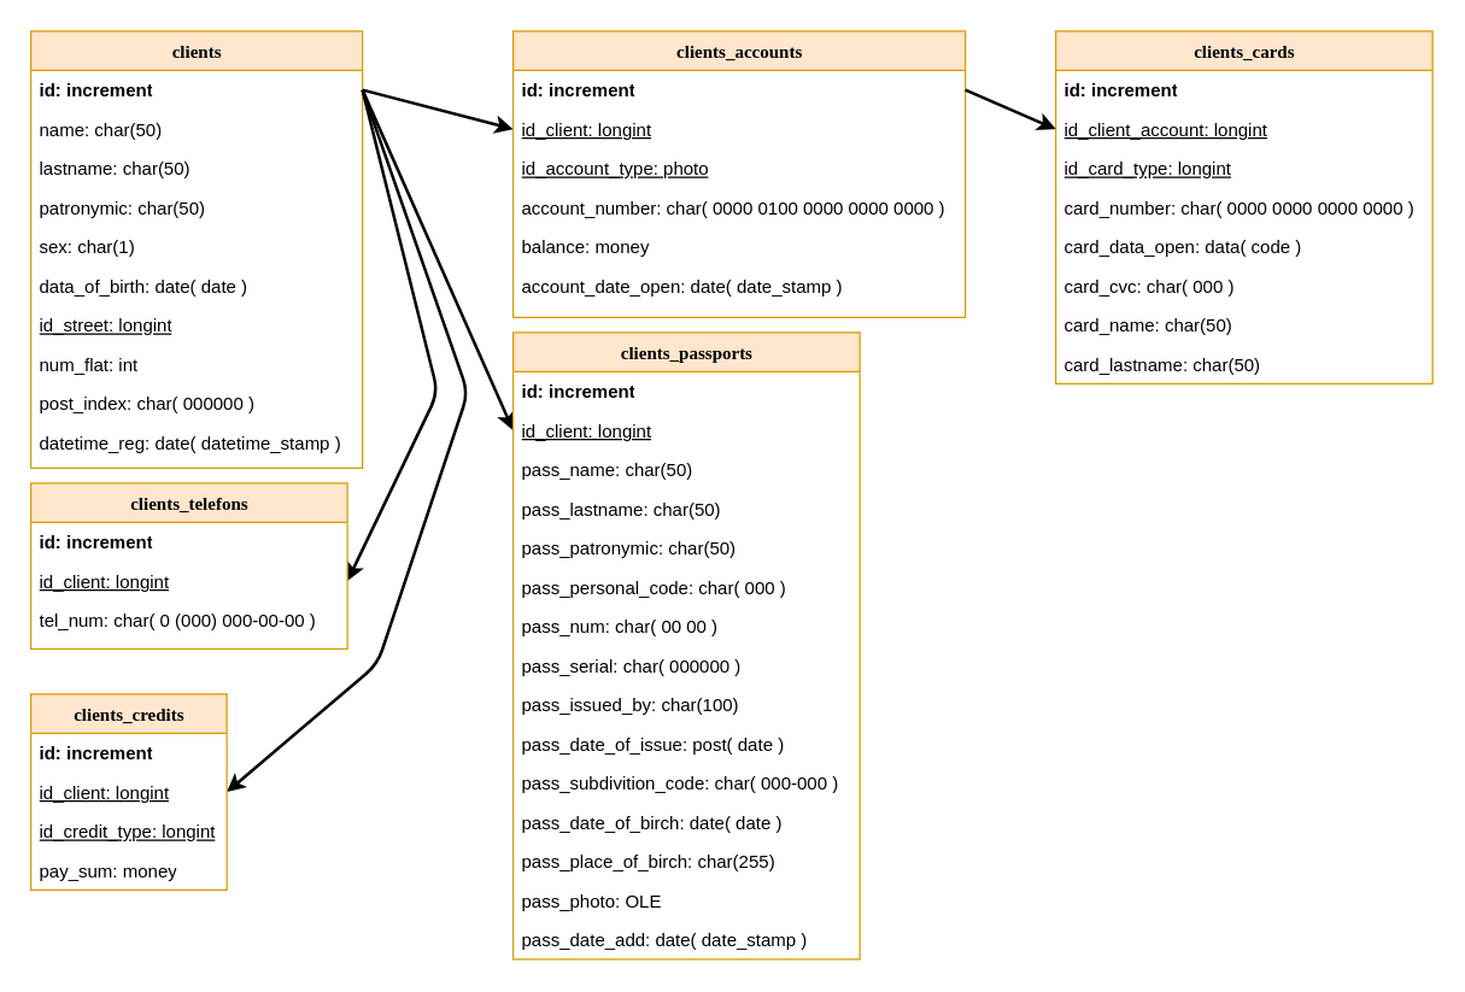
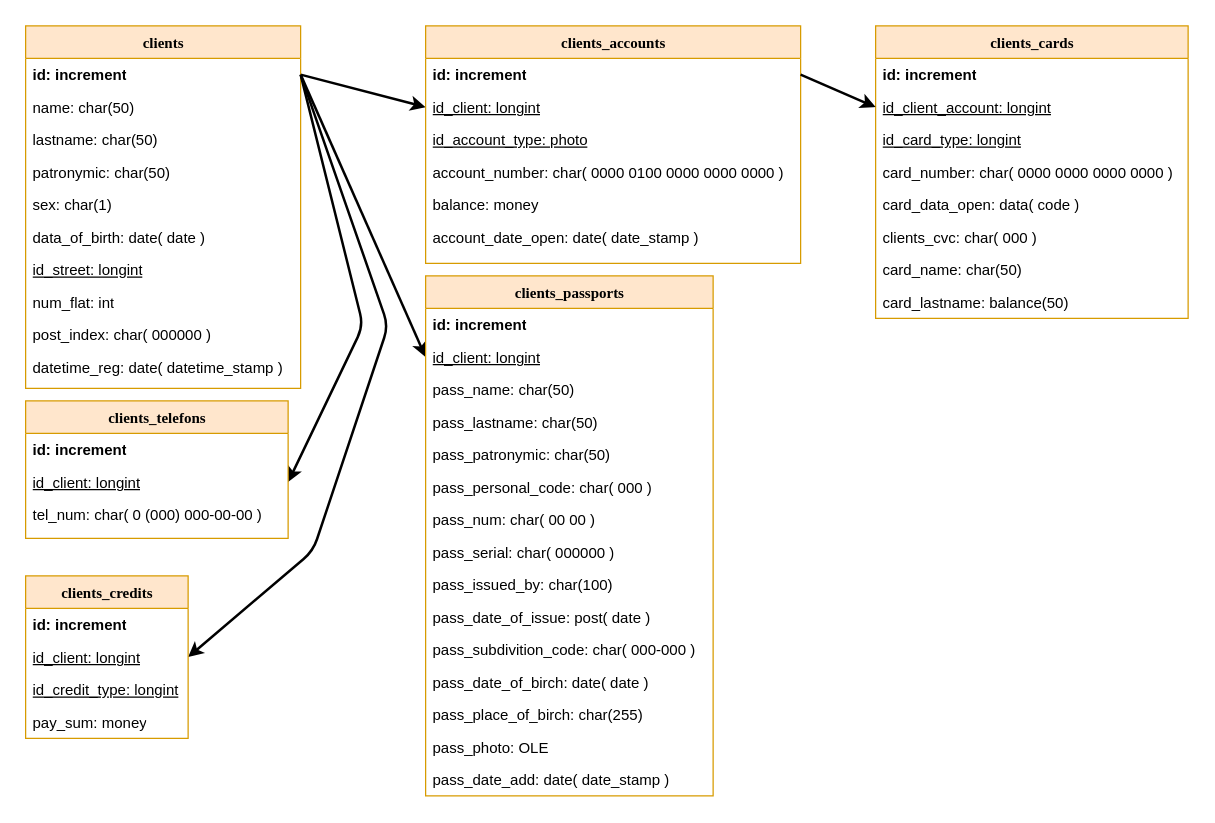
- <mxCell id="55" value="card_cvc: char( 000 )" style="text;html=1;strokeColor=none;fillColor=none;align=left;verticalAlign=top;spacingLeft=4;spacingRight=4;whiteSpace=wrap;overflow=hidden;rotatable=0;points=[[0,0.5],[1,0.5]];portConstraint=eastwest;fontColor=#000000;" vertex="1" parent="49"><mxGeometry y="156" width="250" height="26" as="geometry" /></mxCell>
+ <mxCell id="55" value="clients_cvc: char( 000 )" style="text;html=1;strokeColor=none;fillColor=none;align=left;verticalAlign=top;spacingLeft=4;spacingRight=4;whiteSpace=wrap;overflow=hidden;rotatable=0;points=[[0,0.5],[1,0.5]];portConstraint=eastwest;fontColor=#000000;" vertex="1" parent="49"><mxGeometry y="156" width="250" height="26" as="geometry" /></mxCell>
- <mxCell id="57" value="card_lastname: char(50)" style="text;html=1;strokeColor=none;fillColor=none;align=left;verticalAlign=top;spacingLeft=4;spacingRight=4;whiteSpace=wrap;overflow=hidden;rotatable=0;points=[[0,0.5],[1,0.5]];portConstraint=eastwest;fontColor=#000000;" vertex="1" parent="49"><mxGeometry y="208" width="250" height="26" as="geometry" /></mxCell>
+ <mxCell id="57" value="card_lastname: balance(50)" style="text;html=1;strokeColor=none;fillColor=none;align=left;verticalAlign=top;spacingLeft=4;spacingRight=4;whiteSpace=wrap;overflow=hidden;rotatable=0;points=[[0,0.5],[1,0.5]];portConstraint=eastwest;fontColor=#000000;" vertex="1" parent="49"><mxGeometry y="208" width="250" height="26" as="geometry" /></mxCell>
